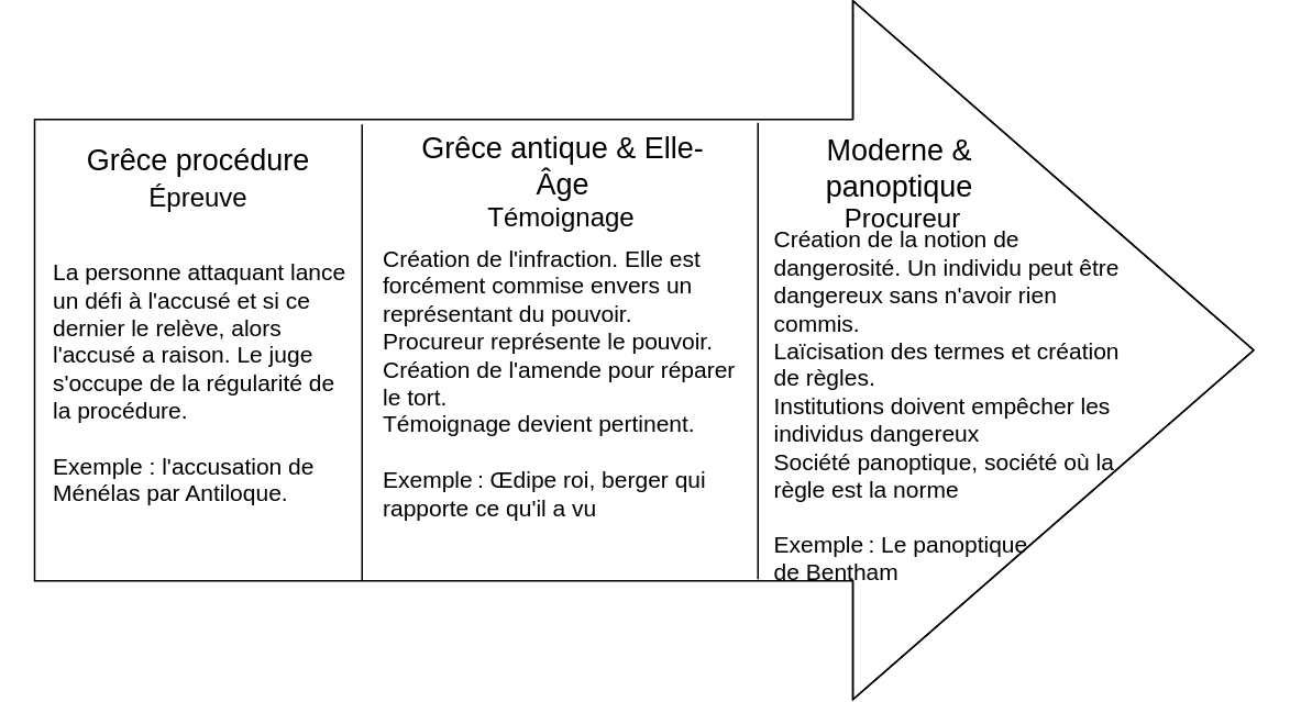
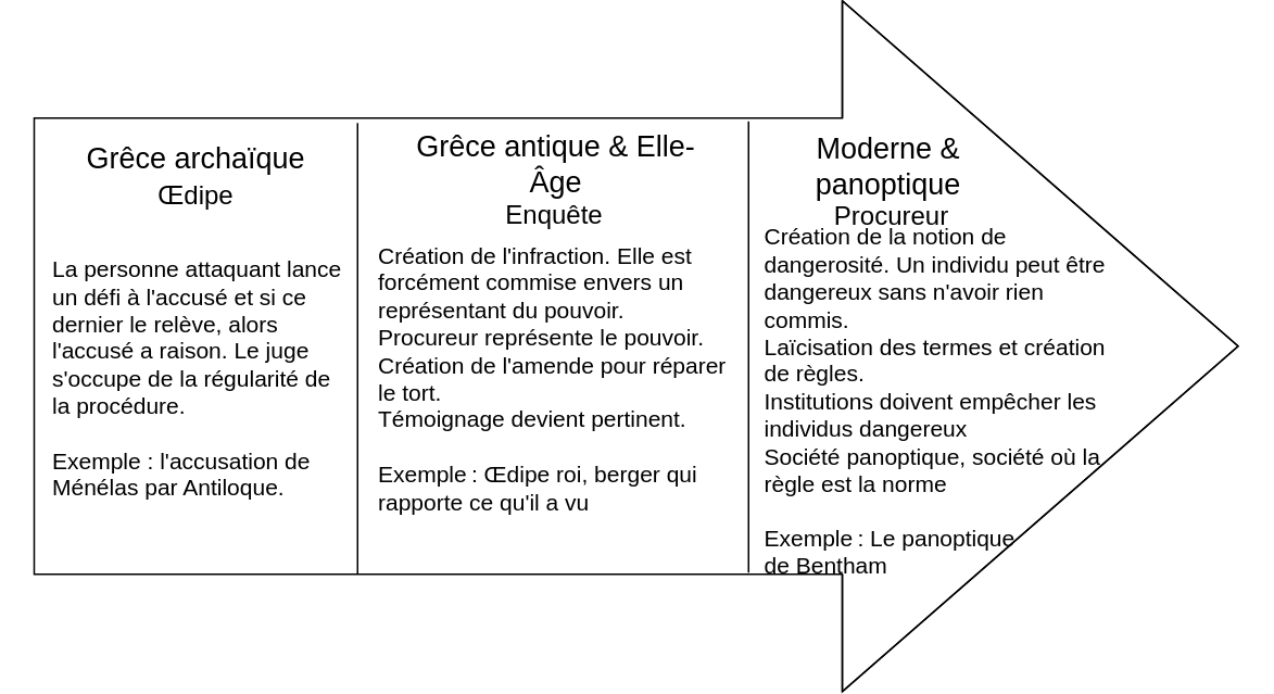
- <mxCell id="5" value="&lt;font style=&quot;font-size: 18px;&quot;&gt;Grêce procédure&lt;/font&gt;" style="text;html=1;align=center;verticalAlign=middle;whiteSpace=wrap;rounded=0;" vertex="1" parent="1"><mxGeometry x="30" y="28" width="180" height="30" as="geometry" /></mxCell>
+ <mxCell id="5" value="&lt;font style=&quot;font-size: 18px;&quot;&gt;Grêce archaïque&lt;/font&gt;" style="text;html=1;align=center;verticalAlign=middle;whiteSpace=wrap;rounded=0;" vertex="1" parent="1"><mxGeometry x="30" y="28" width="180" height="30" as="geometry" /></mxCell>
- <mxCell id="8" value="&lt;font style=&quot;font-size: 16px;&quot;&gt;Épreuve&lt;/font&gt;" style="text;html=1;align=center;verticalAlign=middle;whiteSpace=wrap;rounded=0;" vertex="1" parent="1"><mxGeometry x="30" y="50" width="180" height="30" as="geometry" /></mxCell>
+ <mxCell id="8" value="&lt;font style=&quot;font-size: 16px;&quot;&gt;Œdipe&lt;/font&gt;" style="text;html=1;align=center;verticalAlign=middle;whiteSpace=wrap;rounded=0;" vertex="1" parent="1"><mxGeometry x="30" y="50" width="180" height="30" as="geometry" /></mxCell>
- <mxCell id="9" value="&lt;font style=&quot;font-size: 16px;&quot;&gt;Témoignage&lt;/font&gt;" style="text;html=1;align=center;verticalAlign=middle;whiteSpace=wrap;rounded=0;" vertex="1" parent="1"><mxGeometry x="250" y="62" width="180" height="30" as="geometry" /></mxCell>
+ <mxCell id="9" value="&lt;font style=&quot;font-size: 16px;&quot;&gt;Enquête&lt;/font&gt;" style="text;html=1;align=center;verticalAlign=middle;whiteSpace=wrap;rounded=0;" vertex="1" parent="1"><mxGeometry x="250" y="62" width="180" height="30" as="geometry" /></mxCell>
